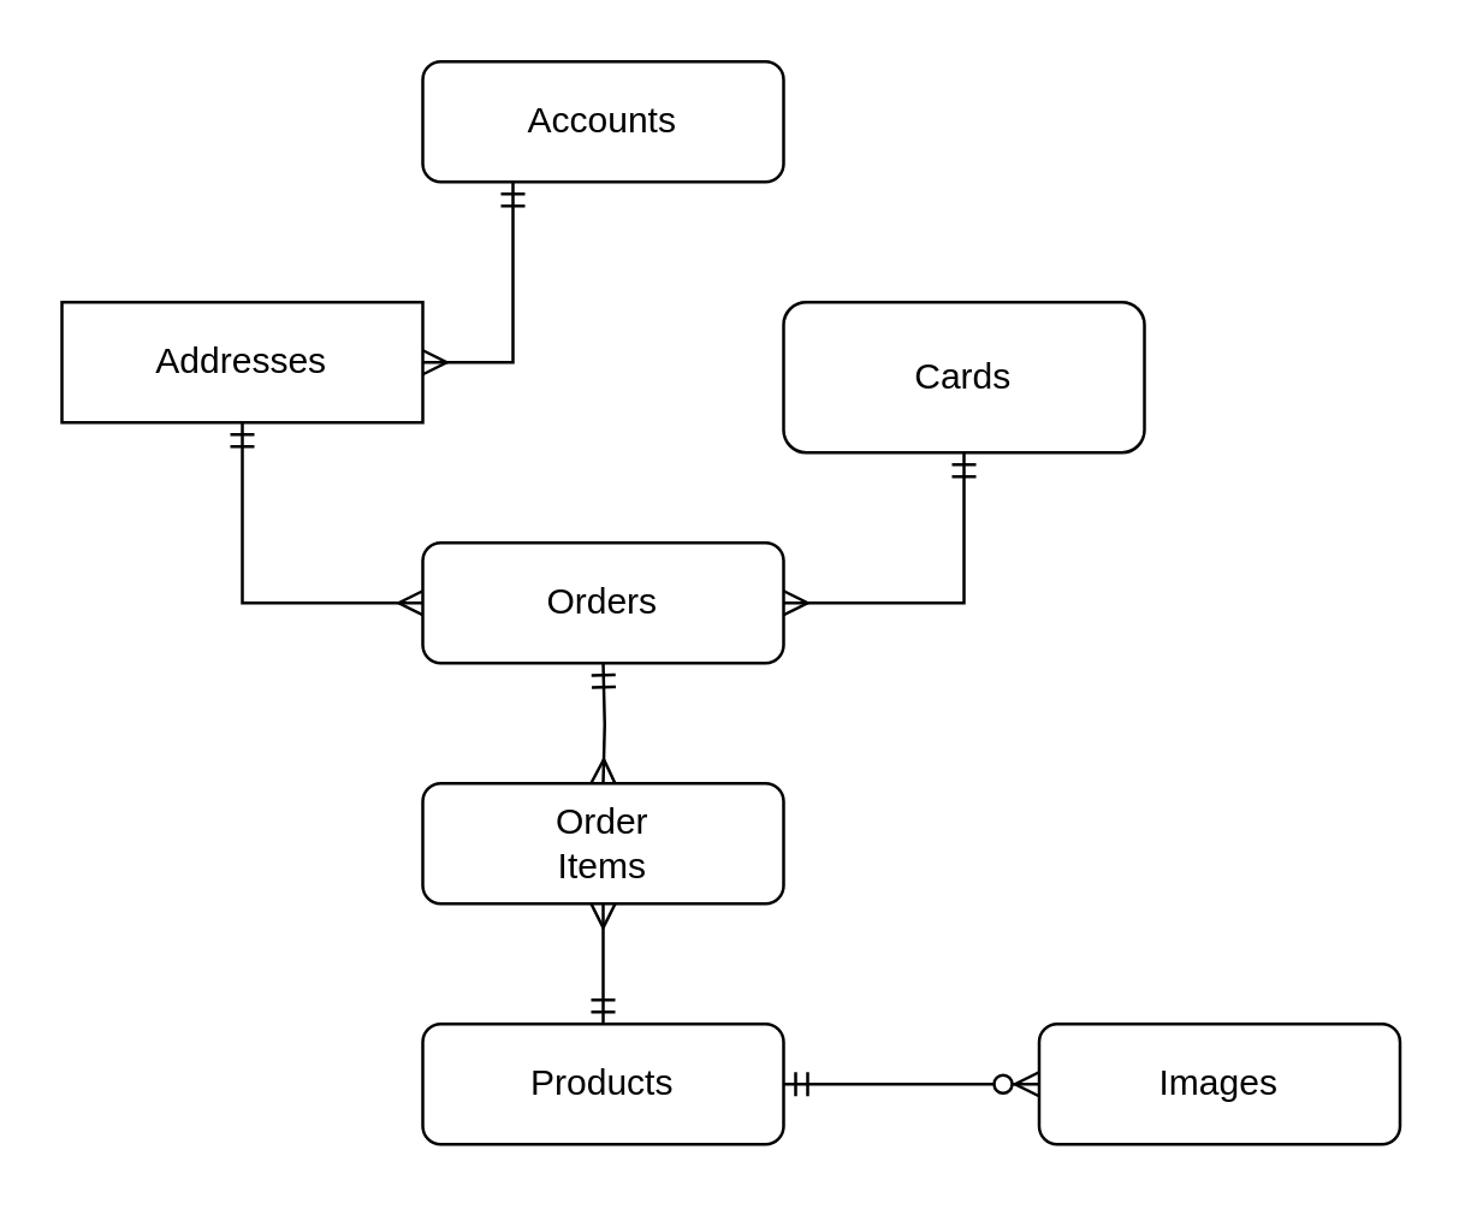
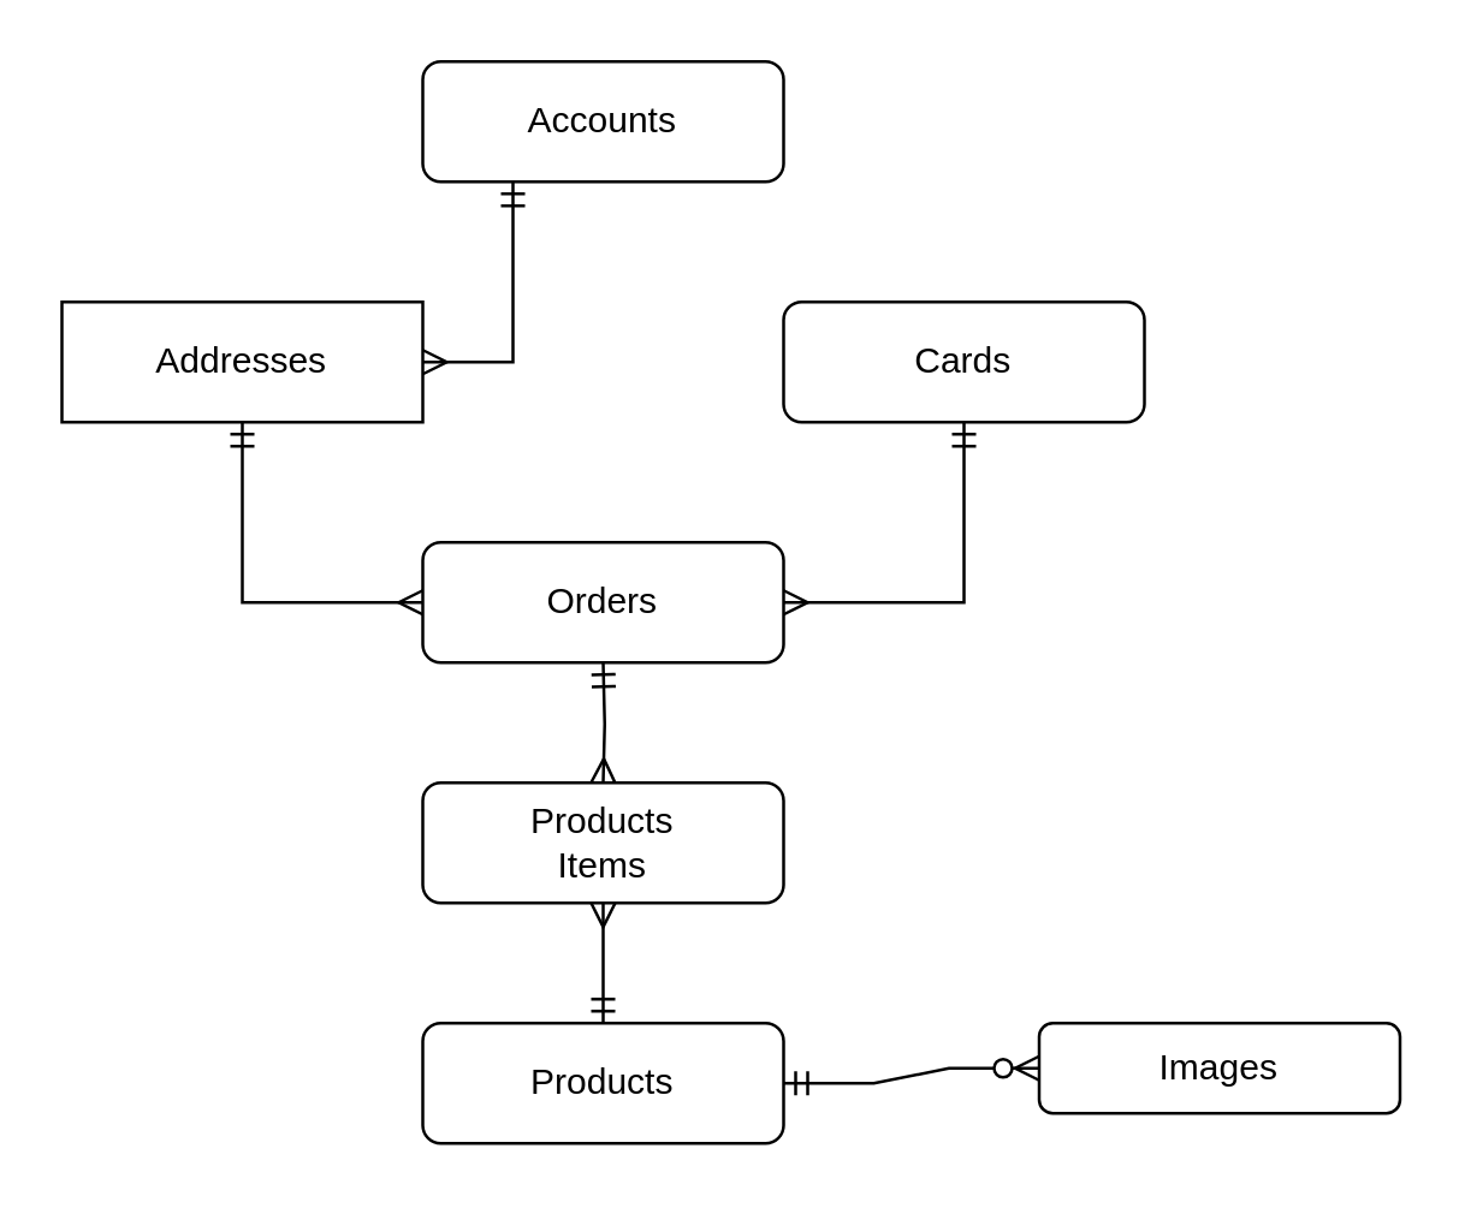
- <mxCell id="7" value="Cards" style="rounded=1;whiteSpace=wrap;html=1;" vertex="1" parent="1"><mxGeometry x="260" y="100" width="120" height="50" as="geometry" /></mxCell>
+ <mxCell id="7" value="Cards" style="rounded=1;whiteSpace=wrap;html=1;" vertex="1" parent="1"><mxGeometry x="260" y="100" width="120" height="40" as="geometry" /></mxCell>
- <mxCell id="12" value="Order&lt;br&gt;Items" style="rounded=1;whiteSpace=wrap;html=1;" vertex="1" parent="1"><mxGeometry x="140" y="260" width="120" height="40" as="geometry" /></mxCell>
+ <mxCell id="12" value="Products&lt;br&gt;Items" style="rounded=1;whiteSpace=wrap;html=1;" vertex="1" parent="1"><mxGeometry x="140" y="260" width="120" height="40" as="geometry" /></mxCell>
- <mxCell id="5" value="Images" style="rounded=1;whiteSpace=wrap;html=1;" parent="1" vertex="1"><mxGeometry x="345" y="340" width="120" height="40" as="geometry" /></mxCell>
+ <mxCell id="5" value="Images" style="rounded=1;whiteSpace=wrap;html=1;" parent="1" vertex="1"><mxGeometry x="345" y="340" width="120" height="30" as="geometry" /></mxCell>
